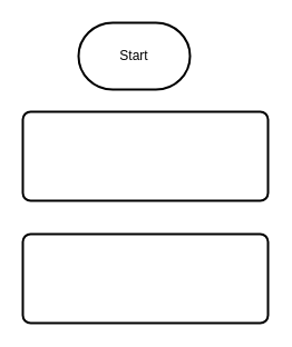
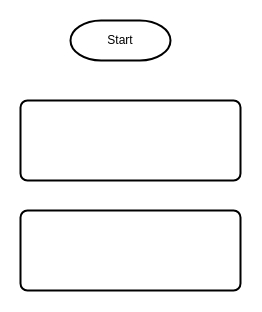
- <mxCell id="2" value="Start" style="strokeWidth=2;html=1;shape=mxgraph.flowchart.terminator;whiteSpace=wrap;" parent="1" vertex="1"><mxGeometry x="70" y="20" width="100" height="60" as="geometry" /></mxCell>
+ <mxCell id="2" value="Start" style="strokeWidth=2;html=1;shape=mxgraph.flowchart.terminator;whiteSpace=wrap;" parent="1" vertex="1"><mxGeometry x="70" y="20" width="100" height="40" as="geometry" /></mxCell>
